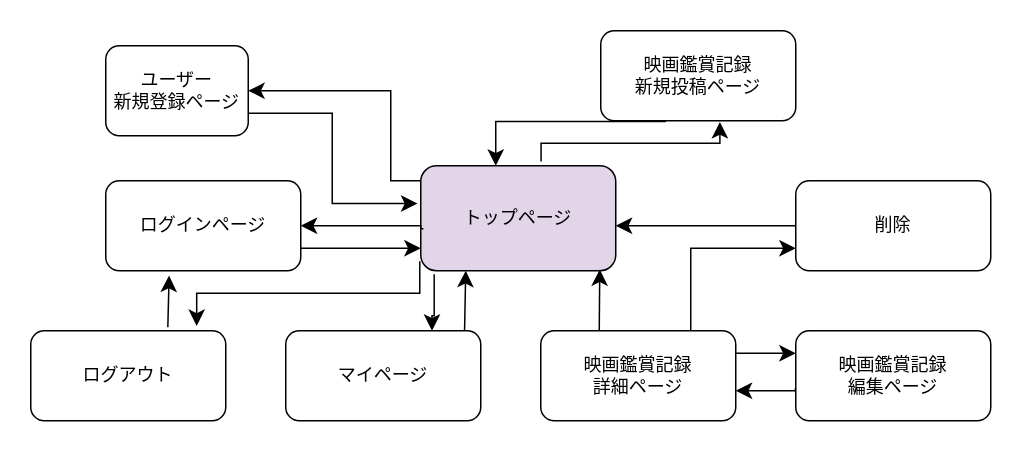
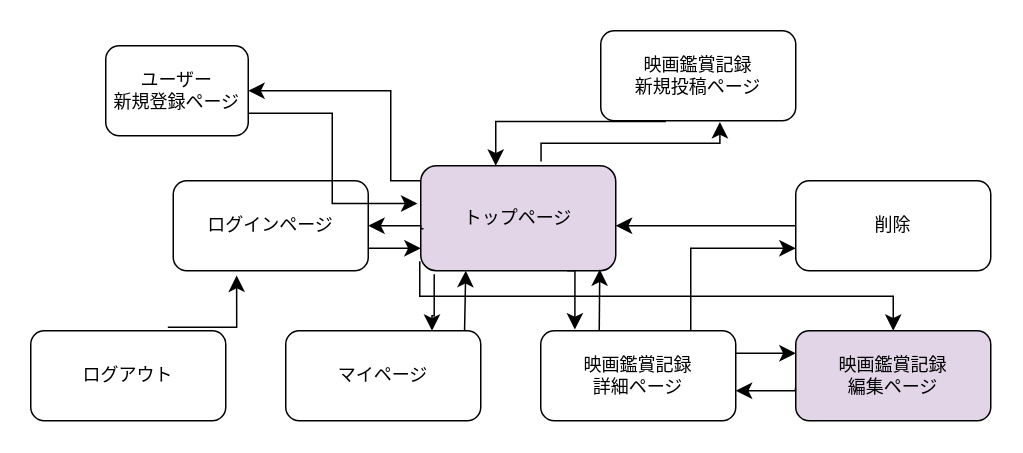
- <mxCell id="4" value="ログインページ" style="rounded=1;whiteSpace=wrap;html=1;" vertex="1" parent="1"><mxGeometry x="70" y="120" width="130" height="60" as="geometry" /></mxCell>
+ <mxCell id="4" value="ログインページ" style="rounded=1;whiteSpace=wrap;html=1;" vertex="1" parent="1"><mxGeometry x="115" y="120" width="130" height="60" as="geometry" /></mxCell>
- <mxCell id="27" value="" style="edgeStyle=elbowEdgeStyle;elbow=vertical;endArrow=classic;html=1;curved=0;rounded=0;endSize=8;startSize=8;entryX=0.851;entryY=-0.053;entryDx=0;entryDy=0;entryPerimeter=0;exitX=-0.005;exitY=0.909;exitDx=0;exitDy=0;exitPerimeter=0;" edge="1" parent="1" source="2" target="25"><mxGeometry width="50" height="50" relative="1" as="geometry"><mxPoint x="380" y="280" as="sourcePoint" /><mxPoint x="430" y="230" as="targetPoint" /></mxGeometry></mxCell>
+ <mxCell id="27" value="" style="edgeStyle=elbowEdgeStyle;elbow=vertical;endArrow=classic;html=1;curved=0;rounded=0;endSize=8;startSize=8;exitX=-0.005;exitY=0.909;exitDx=0;exitDy=0;exitPerimeter=0;" edge="1" parent="1" source="2" target="10"><mxGeometry width="50" height="50" relative="1" as="geometry"><mxPoint x="380" y="280" as="sourcePoint" /><mxPoint x="430" y="230" as="targetPoint" /></mxGeometry></mxCell>
+ <mxCell id="14" value="" style="edgeStyle=segmentEdgeStyle;endArrow=classic;html=1;curved=0;rounded=0;endSize=8;startSize=8;entryX=0.175;entryY=-0.013;entryDx=0;entryDy=0;entryPerimeter=0;exitX=0.75;exitY=1;exitDx=0;exitDy=0;" edge="1" parent="1" source="2" target="8"><mxGeometry width="50" height="50" relative="1" as="geometry"><mxPoint x="350" y="290" as="sourcePoint" /><mxPoint x="400" y="240" as="targetPoint" /></mxGeometry></mxCell>
- <mxCell id="10" value="映画鑑賞記録&lt;br&gt;編集ページ" style="rounded=1;whiteSpace=wrap;html=1;" vertex="1" parent="1"><mxGeometry x="530" y="220" width="130" height="60" as="geometry" /></mxCell>
+ <mxCell id="10" value="映画鑑賞記録&lt;br&gt;編集ページ" style="rounded=1;whiteSpace=wrap;html=1;fillColor=#e1d5e7;" vertex="1" parent="1"><mxGeometry x="530" y="220" width="130" height="60" as="geometry" /></mxCell>
